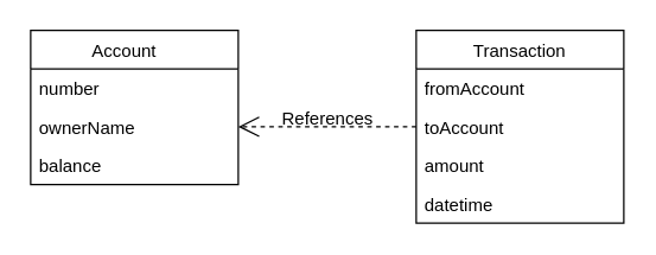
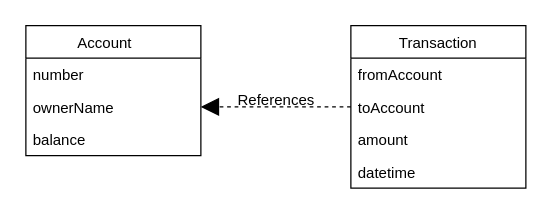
- <mxCell id="11" value="References" style="endArrow=open;endSize=12;dashed=1;html=1;rounded=0;entryX=1;entryY=0.5;entryDx=0;entryDy=0;exitX=0;exitY=0.5;exitDx=0;exitDy=0;fontSize=12;labelBackgroundColor=none;" edge="1" parent="1" source="8" target="4"><mxGeometry y="-5" width="160" relative="1" as="geometry"><mxPoint x="140" y="270" as="sourcePoint" /><mxPoint x="300" y="270" as="targetPoint" /><mxPoint as="offset" /></mxGeometry></mxCell>
+ <mxCell id="11" value="References" style="endArrow=block;endSize=12;dashed=1;html=1;rounded=0;entryX=1;entryY=0.5;entryDx=0;entryDy=0;exitX=0;exitY=0.5;exitDx=0;exitDy=0;fontSize=12;labelBackgroundColor=none;" edge="1" parent="1" source="8" target="4"><mxGeometry y="-5" width="160" relative="1" as="geometry"><mxPoint x="140" y="270" as="sourcePoint" /><mxPoint x="300" y="270" as="targetPoint" /><mxPoint as="offset" /></mxGeometry></mxCell>
